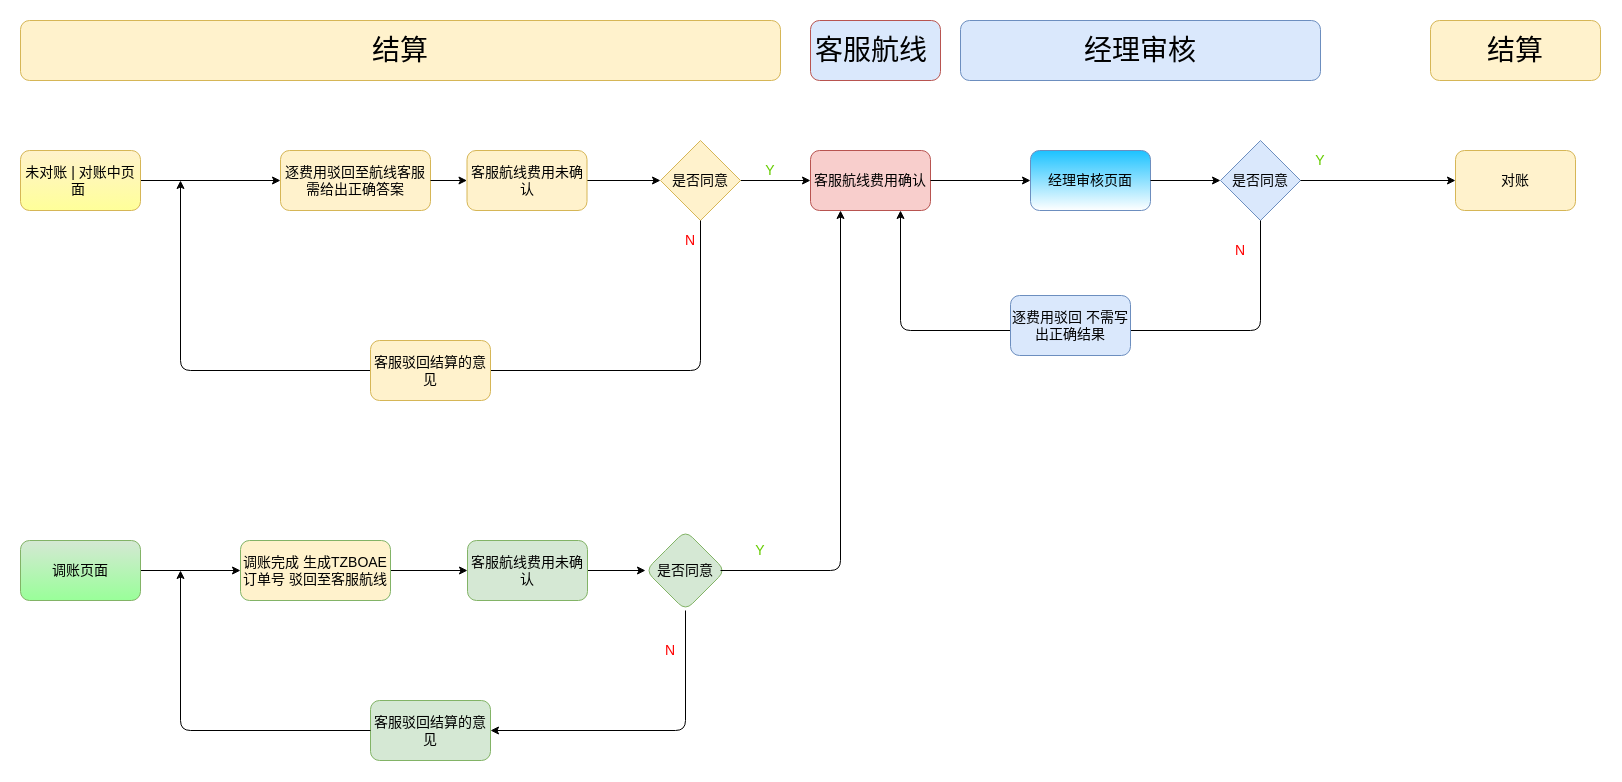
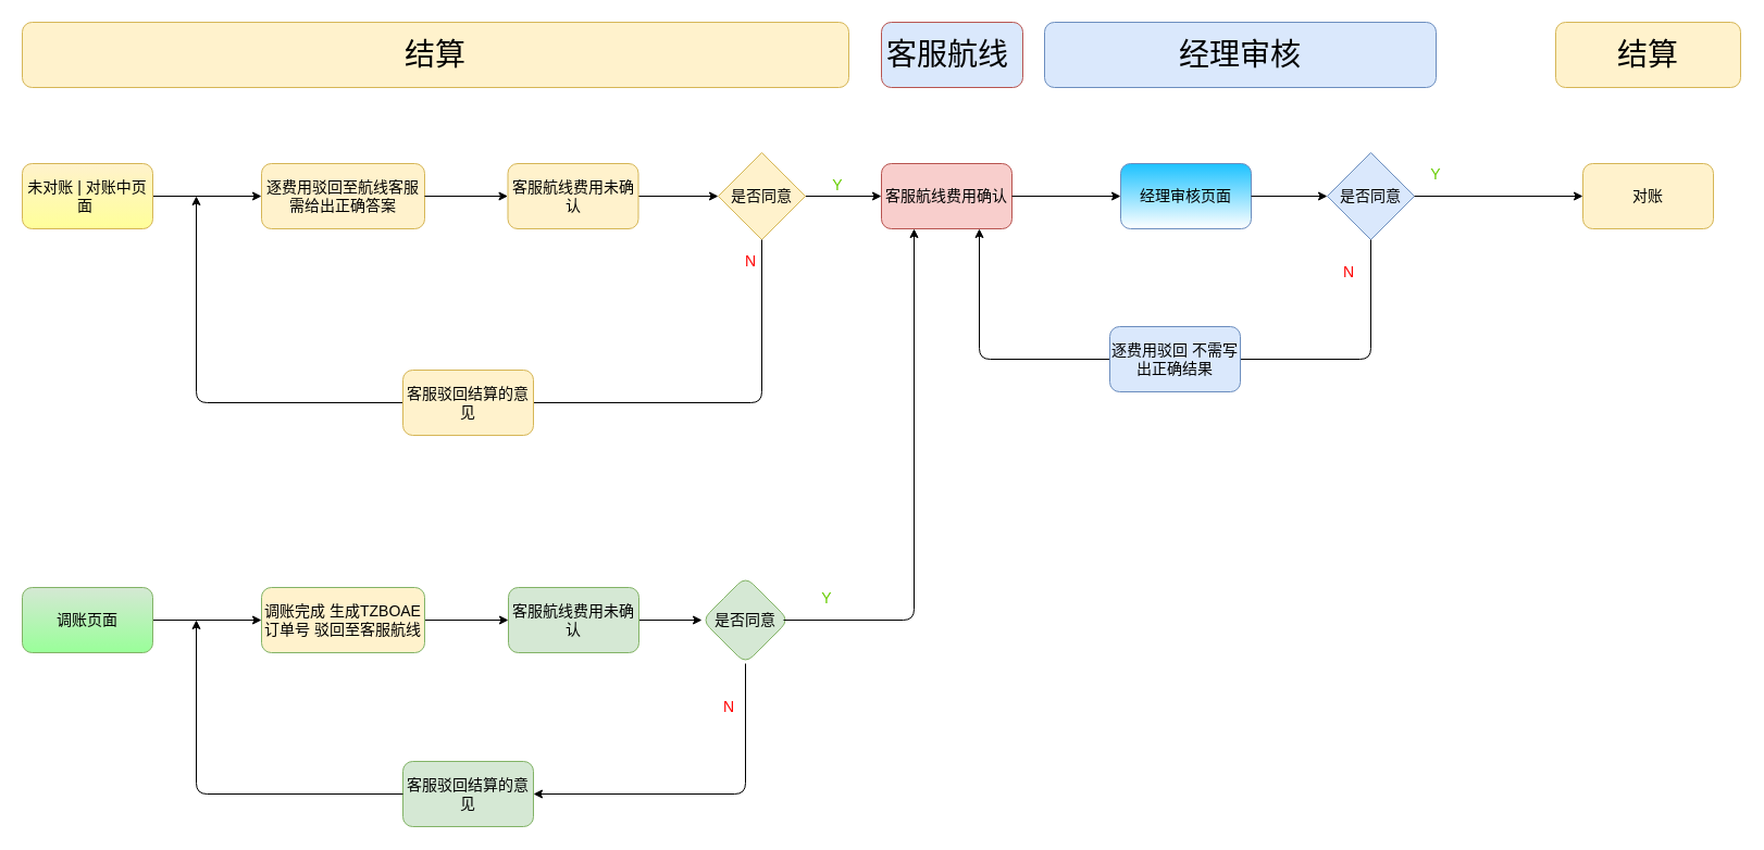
- <mxCell id="18" value="逐费用驳回至航线客服&lt;br style=&quot;font-size: 14px;&quot;&gt;需给出正确答案" style="rounded=1;whiteSpace=wrap;html=1;fillColor=#fff2cc;strokeColor=#d6b656;fontSize=14;" parent="1" vertex="1"><mxGeometry x="280" y="150" width="150" height="60" as="geometry" /></mxCell>
+ <mxCell id="18" value="逐费用驳回至航线客服&lt;br style=&quot;font-size: 14px;&quot;&gt;需给出正确答案" style="rounded=1;whiteSpace=wrap;html=1;fillColor=#fff2cc;strokeColor=#d6b656;fontSize=14;" parent="1" vertex="1"><mxGeometry x="240" y="150" width="150" height="60" as="geometry" /></mxCell>
- <mxCell id="13" value="逐费用驳回 不需写出正确结果" style="rounded=1;whiteSpace=wrap;html=1;fillColor=#dae8fc;strokeColor=#6c8ebf;fontSize=14;" parent="1" vertex="1"><mxGeometry x="1010" y="295" width="120" height="60" as="geometry" /></mxCell>
+ <mxCell id="13" value="逐费用驳回 不需写出正确结果" style="rounded=1;whiteSpace=wrap;html=1;fillColor=#dae8fc;strokeColor=#6c8ebf;fontSize=14;" parent="1" vertex="1"><mxGeometry x="1020" y="300" width="120" height="60" as="geometry" /></mxCell>
